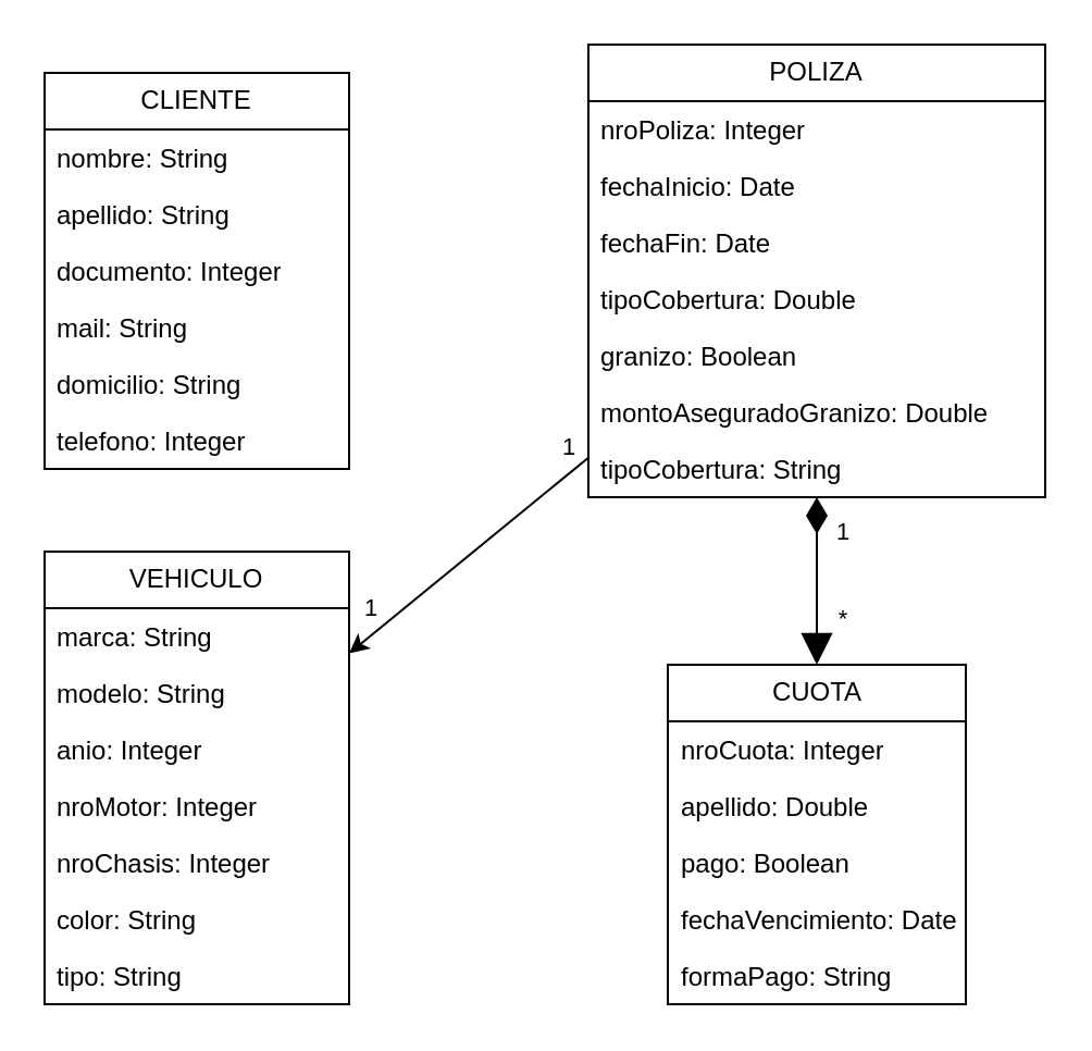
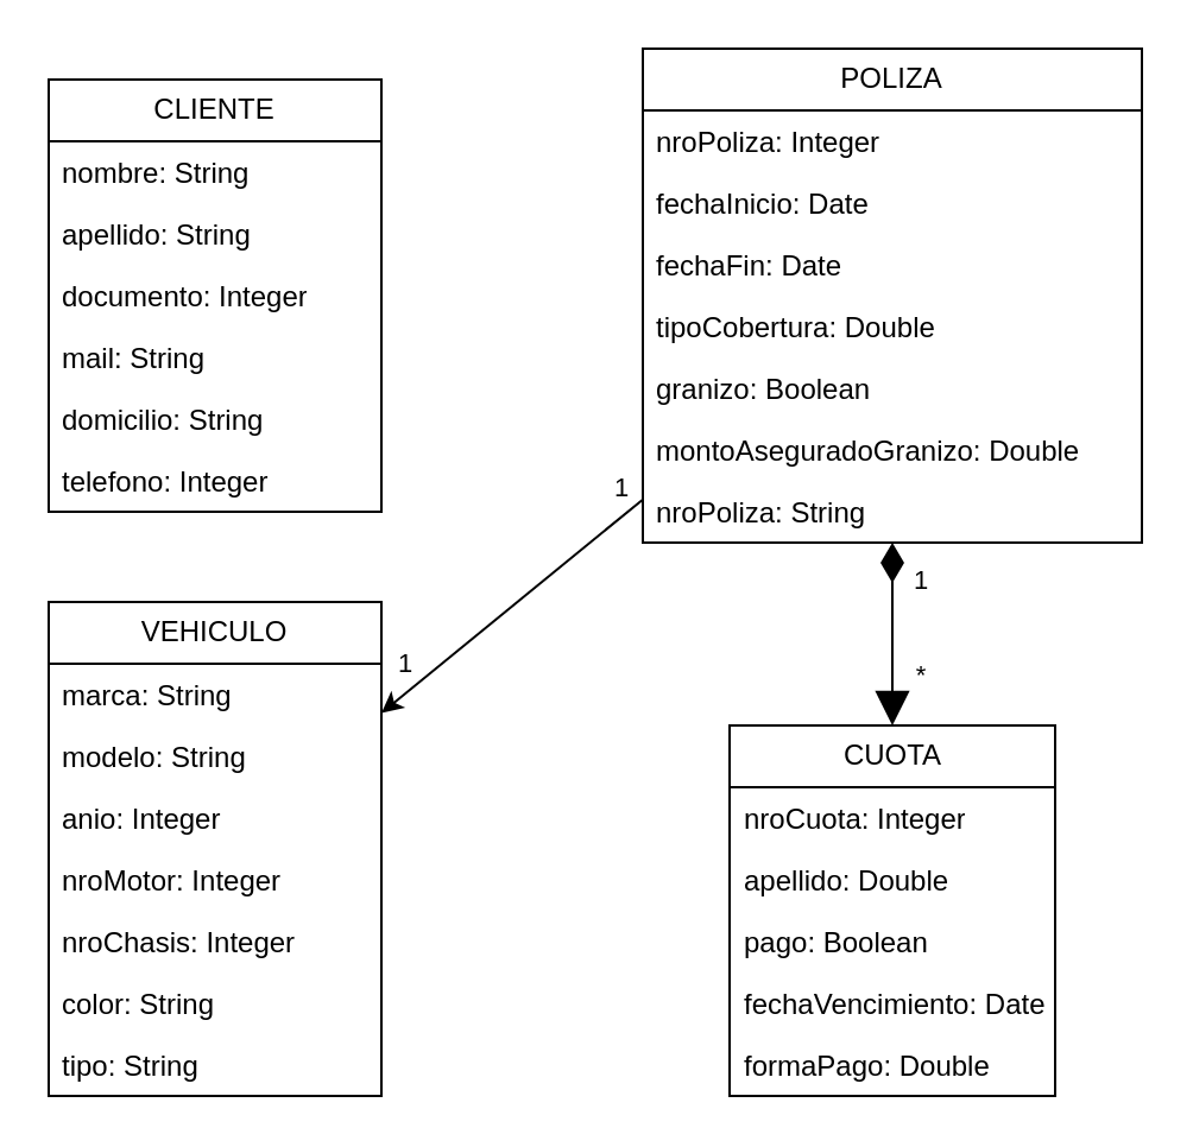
- <mxCell id="27" value="tipoCobertura: String" style="text;strokeColor=none;fillColor=none;align=left;verticalAlign=top;spacingLeft=4;spacingRight=4;overflow=hidden;rotatable=0;points=[[0,0.5],[1,0.5]];portConstraint=eastwest;whiteSpace=wrap;html=1;" parent="20" vertex="1"><mxGeometry y="182" width="210" height="26" as="geometry" /></mxCell>
+ <mxCell id="27" value="nroPoliza: String" style="text;strokeColor=none;fillColor=none;align=left;verticalAlign=top;spacingLeft=4;spacingRight=4;overflow=hidden;rotatable=0;points=[[0,0.5],[1,0.5]];portConstraint=eastwest;whiteSpace=wrap;html=1;" parent="20" vertex="1"><mxGeometry y="182" width="210" height="26" as="geometry" /></mxCell>
- <mxCell id="33" value="formaPago: String" style="text;strokeColor=none;fillColor=none;align=left;verticalAlign=top;spacingLeft=4;spacingRight=4;overflow=hidden;rotatable=0;points=[[0,0.5],[1,0.5]];portConstraint=eastwest;whiteSpace=wrap;html=1;" parent="28" vertex="1"><mxGeometry y="130" width="137" height="26" as="geometry" /></mxCell>
+ <mxCell id="33" value="formaPago: Double" style="text;strokeColor=none;fillColor=none;align=left;verticalAlign=top;spacingLeft=4;spacingRight=4;overflow=hidden;rotatable=0;points=[[0,0.5],[1,0.5]];portConstraint=eastwest;whiteSpace=wrap;html=1;" parent="28" vertex="1"><mxGeometry y="130" width="137" height="26" as="geometry" /></mxCell>
